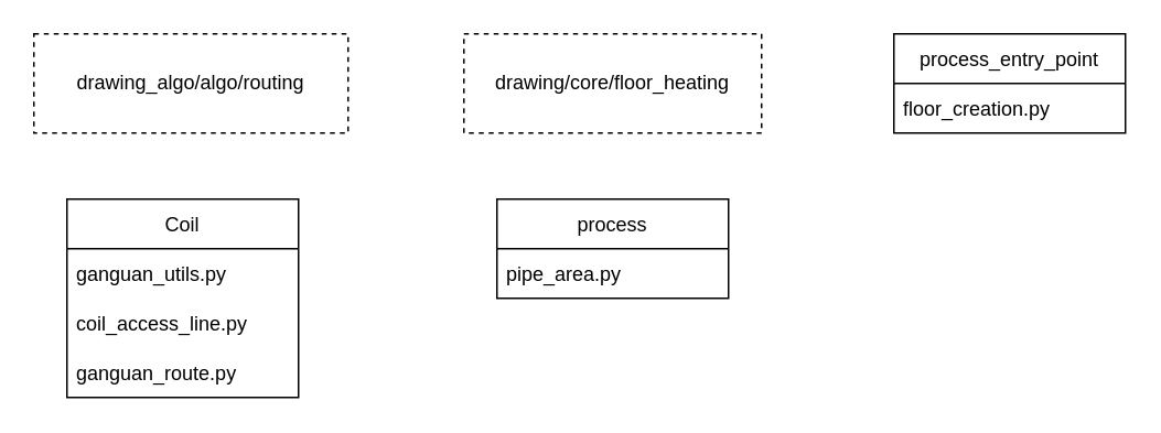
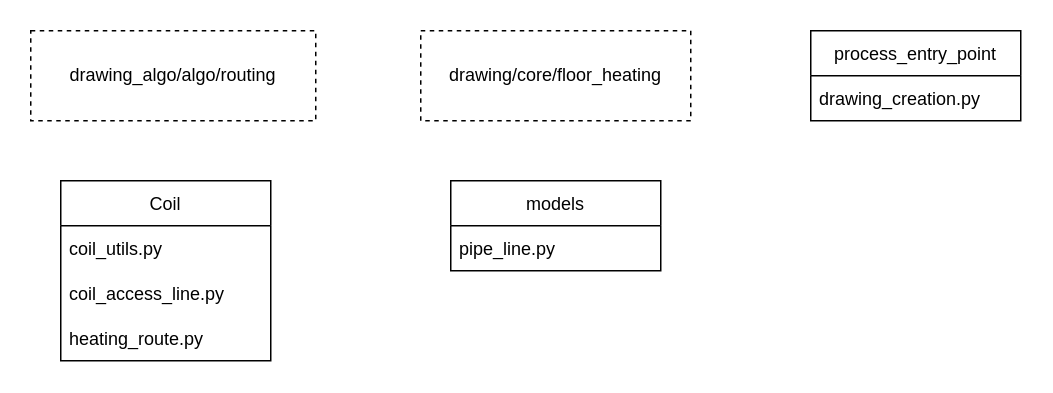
- <mxCell id="11" value="floor_creation.py" style="text;strokeColor=none;fillColor=none;align=left;verticalAlign=middle;spacingLeft=4;spacingRight=4;overflow=hidden;points=[[0,0.5],[1,0.5]];portConstraint=eastwest;rotatable=0;" vertex="1" parent="10"><mxGeometry y="30" width="140" height="30" as="geometry" /></mxCell>
+ <mxCell id="11" value="drawing_creation.py" style="text;strokeColor=none;fillColor=none;align=left;verticalAlign=middle;spacingLeft=4;spacingRight=4;overflow=hidden;points=[[0,0.5],[1,0.5]];portConstraint=eastwest;rotatable=0;" vertex="1" parent="10"><mxGeometry y="30" width="140" height="30" as="geometry" /></mxCell>
- <mxCell id="8" value="process" style="swimlane;fontStyle=0;childLayout=stackLayout;horizontal=1;startSize=30;horizontalStack=0;resizeParent=1;resizeParentMax=0;resizeLast=0;collapsible=1;marginBottom=0;" vertex="1" parent="1"><mxGeometry x="300" y="120" width="140" height="60" as="geometry" /></mxCell>
+ <mxCell id="8" value="models" style="swimlane;fontStyle=0;childLayout=stackLayout;horizontal=1;startSize=30;horizontalStack=0;resizeParent=1;resizeParentMax=0;resizeLast=0;collapsible=1;marginBottom=0;" vertex="1" parent="1"><mxGeometry x="300" y="120" width="140" height="60" as="geometry" /></mxCell>
- <mxCell id="3" value="ganguan_utils.py" style="text;strokeColor=none;fillColor=none;align=left;verticalAlign=middle;spacingLeft=4;spacingRight=4;overflow=hidden;points=[[0,0.5],[1,0.5]];portConstraint=eastwest;rotatable=0;" vertex="1" parent="2"><mxGeometry y="30" width="140" height="30" as="geometry" /></mxCell>
+ <mxCell id="3" value="coil_utils.py" style="text;strokeColor=none;fillColor=none;align=left;verticalAlign=middle;spacingLeft=4;spacingRight=4;overflow=hidden;points=[[0,0.5],[1,0.5]];portConstraint=eastwest;rotatable=0;" vertex="1" parent="2"><mxGeometry y="30" width="140" height="30" as="geometry" /></mxCell>
- <mxCell id="9" value="pipe_area.py" style="text;strokeColor=none;fillColor=none;align=left;verticalAlign=middle;spacingLeft=4;spacingRight=4;overflow=hidden;points=[[0,0.5],[1,0.5]];portConstraint=eastwest;rotatable=0;" vertex="1" parent="8"><mxGeometry y="30" width="140" height="30" as="geometry" /></mxCell>
+ <mxCell id="9" value="pipe_line.py" style="text;strokeColor=none;fillColor=none;align=left;verticalAlign=middle;spacingLeft=4;spacingRight=4;overflow=hidden;points=[[0,0.5],[1,0.5]];portConstraint=eastwest;rotatable=0;" vertex="1" parent="8"><mxGeometry y="30" width="140" height="30" as="geometry" /></mxCell>
- <mxCell id="5" value="ganguan_route.py" style="text;strokeColor=none;fillColor=none;align=left;verticalAlign=middle;spacingLeft=4;spacingRight=4;overflow=hidden;points=[[0,0.5],[1,0.5]];portConstraint=eastwest;rotatable=0;" vertex="1" parent="2"><mxGeometry y="90" width="140" height="30" as="geometry" /></mxCell>
+ <mxCell id="5" value="heating_route.py" style="text;strokeColor=none;fillColor=none;align=left;verticalAlign=middle;spacingLeft=4;spacingRight=4;overflow=hidden;points=[[0,0.5],[1,0.5]];portConstraint=eastwest;rotatable=0;" vertex="1" parent="2"><mxGeometry y="90" width="140" height="30" as="geometry" /></mxCell>
